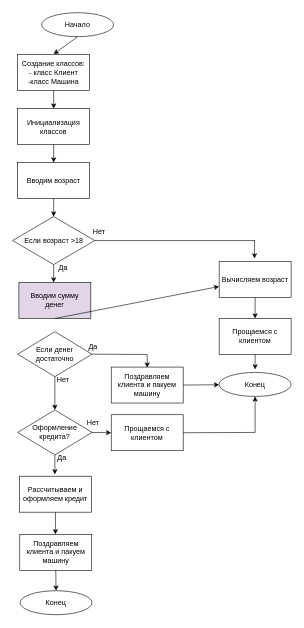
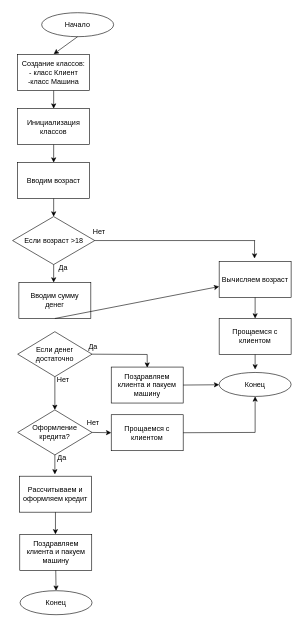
- <mxCell id="29" value="Вводим сумму &amp;nbsp;денег&amp;nbsp;" style="rounded=0;whiteSpace=wrap;html=1;fillColor=#e1d5e7;" vertex="1" parent="1"><mxGeometry x="31" y="470" width="120" height="60" as="geometry" /></mxCell>
+ <mxCell id="29" value="Вводим сумму &amp;nbsp;денег&amp;nbsp;" style="rounded=0;whiteSpace=wrap;html=1;" vertex="1" parent="1"><mxGeometry x="31" y="470" width="120" height="60" as="geometry" /></mxCell>
